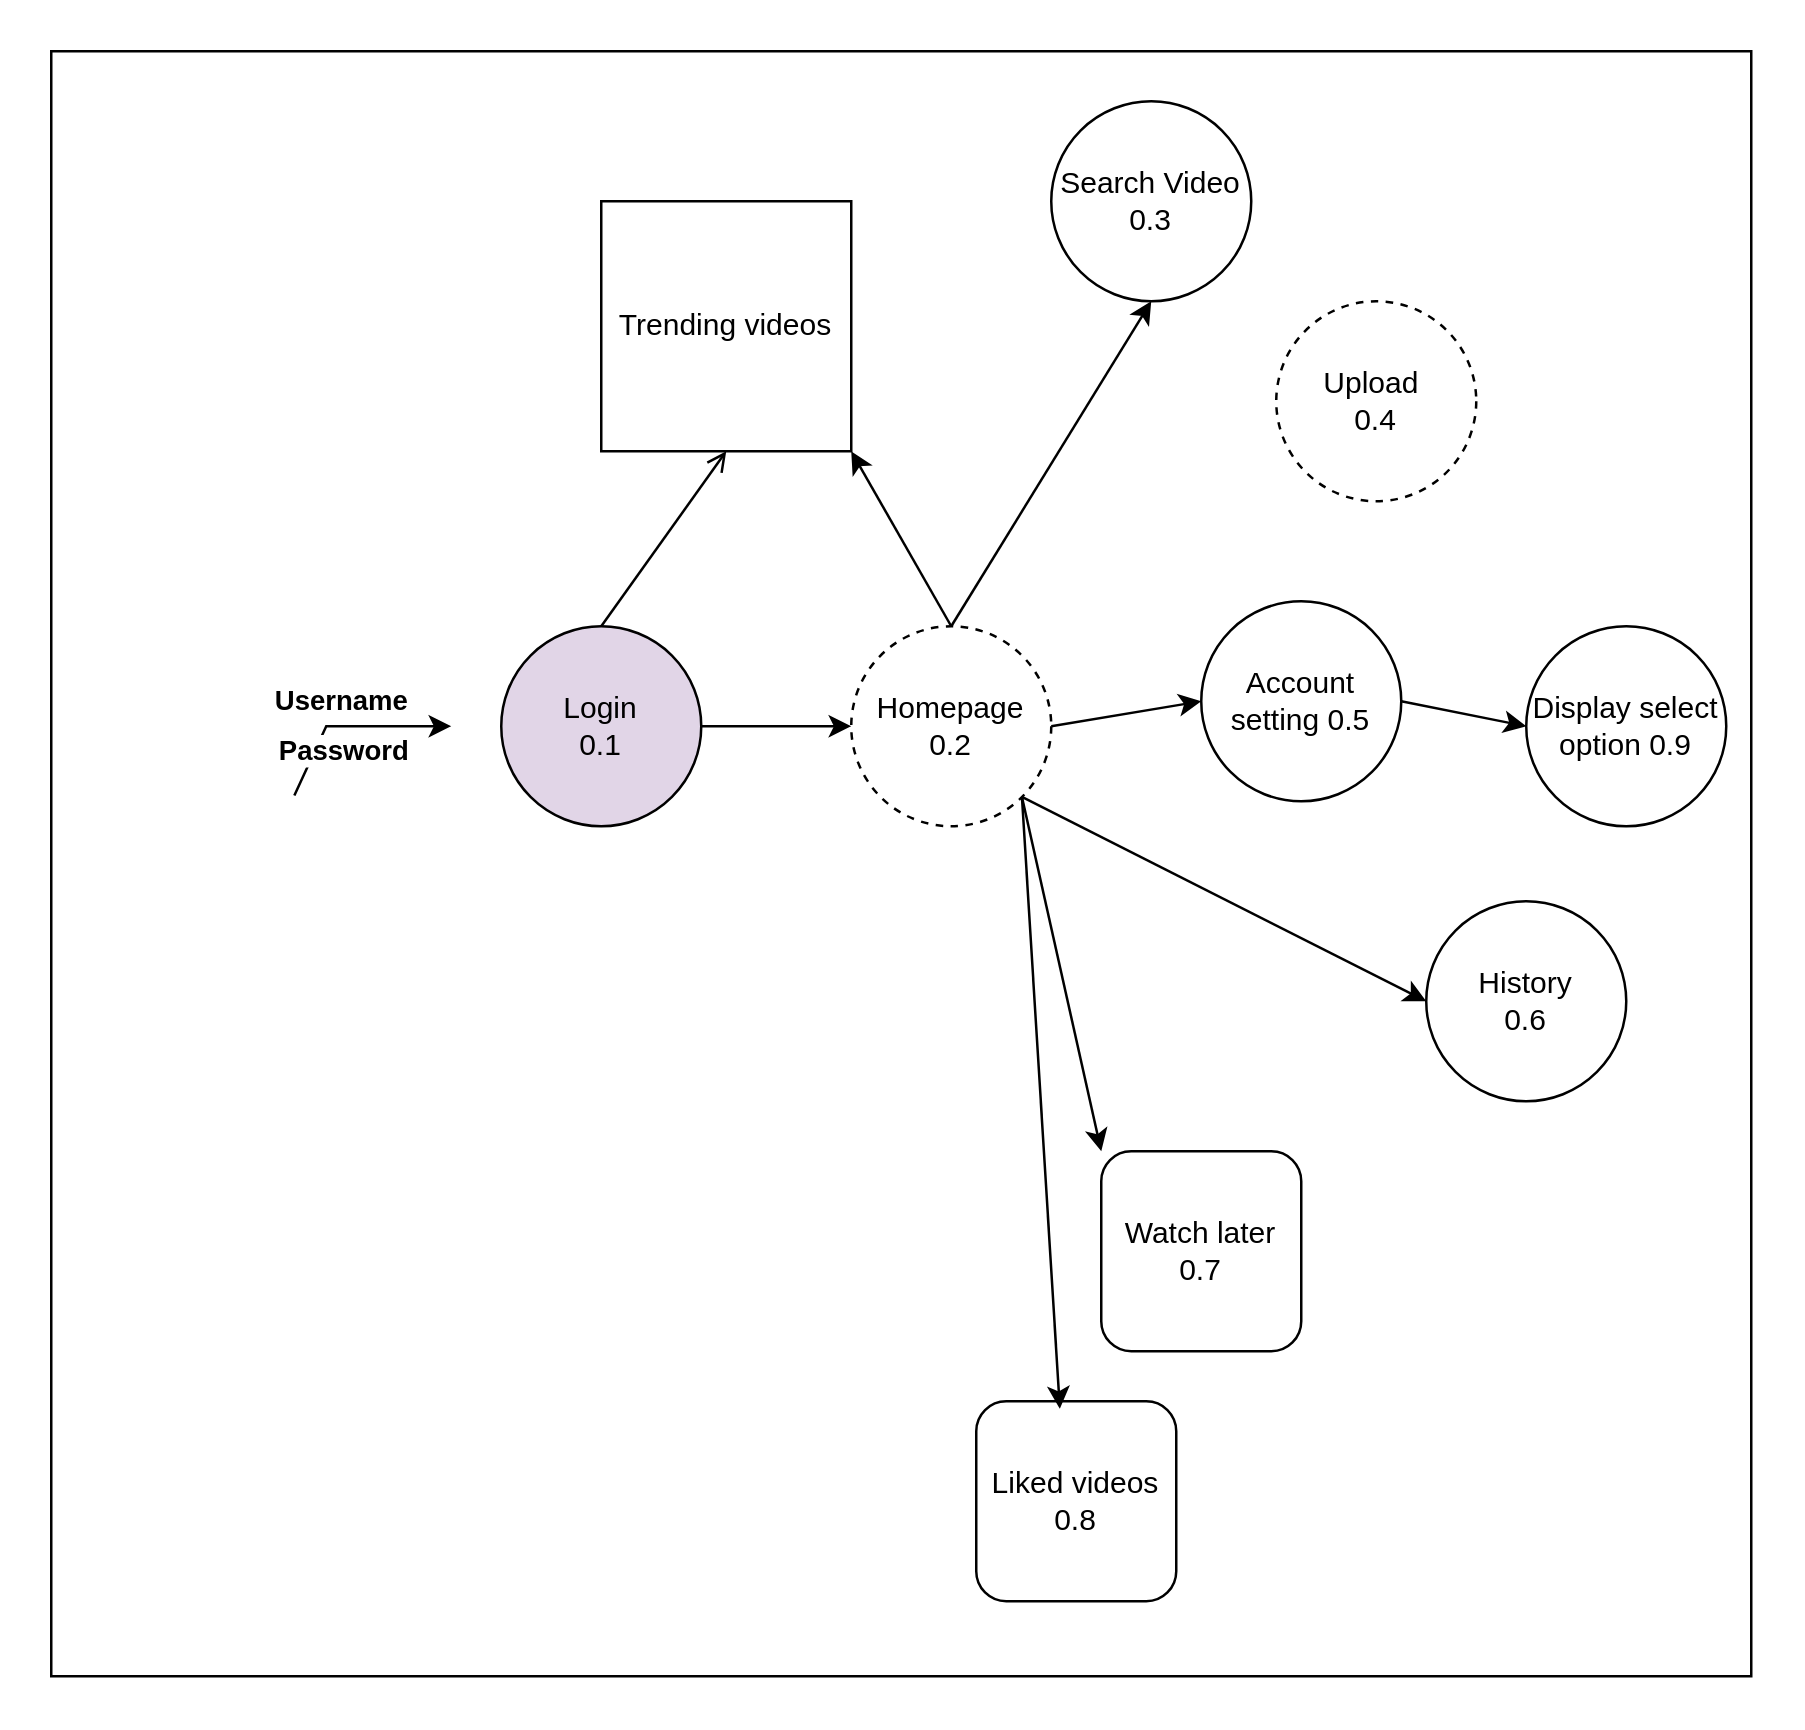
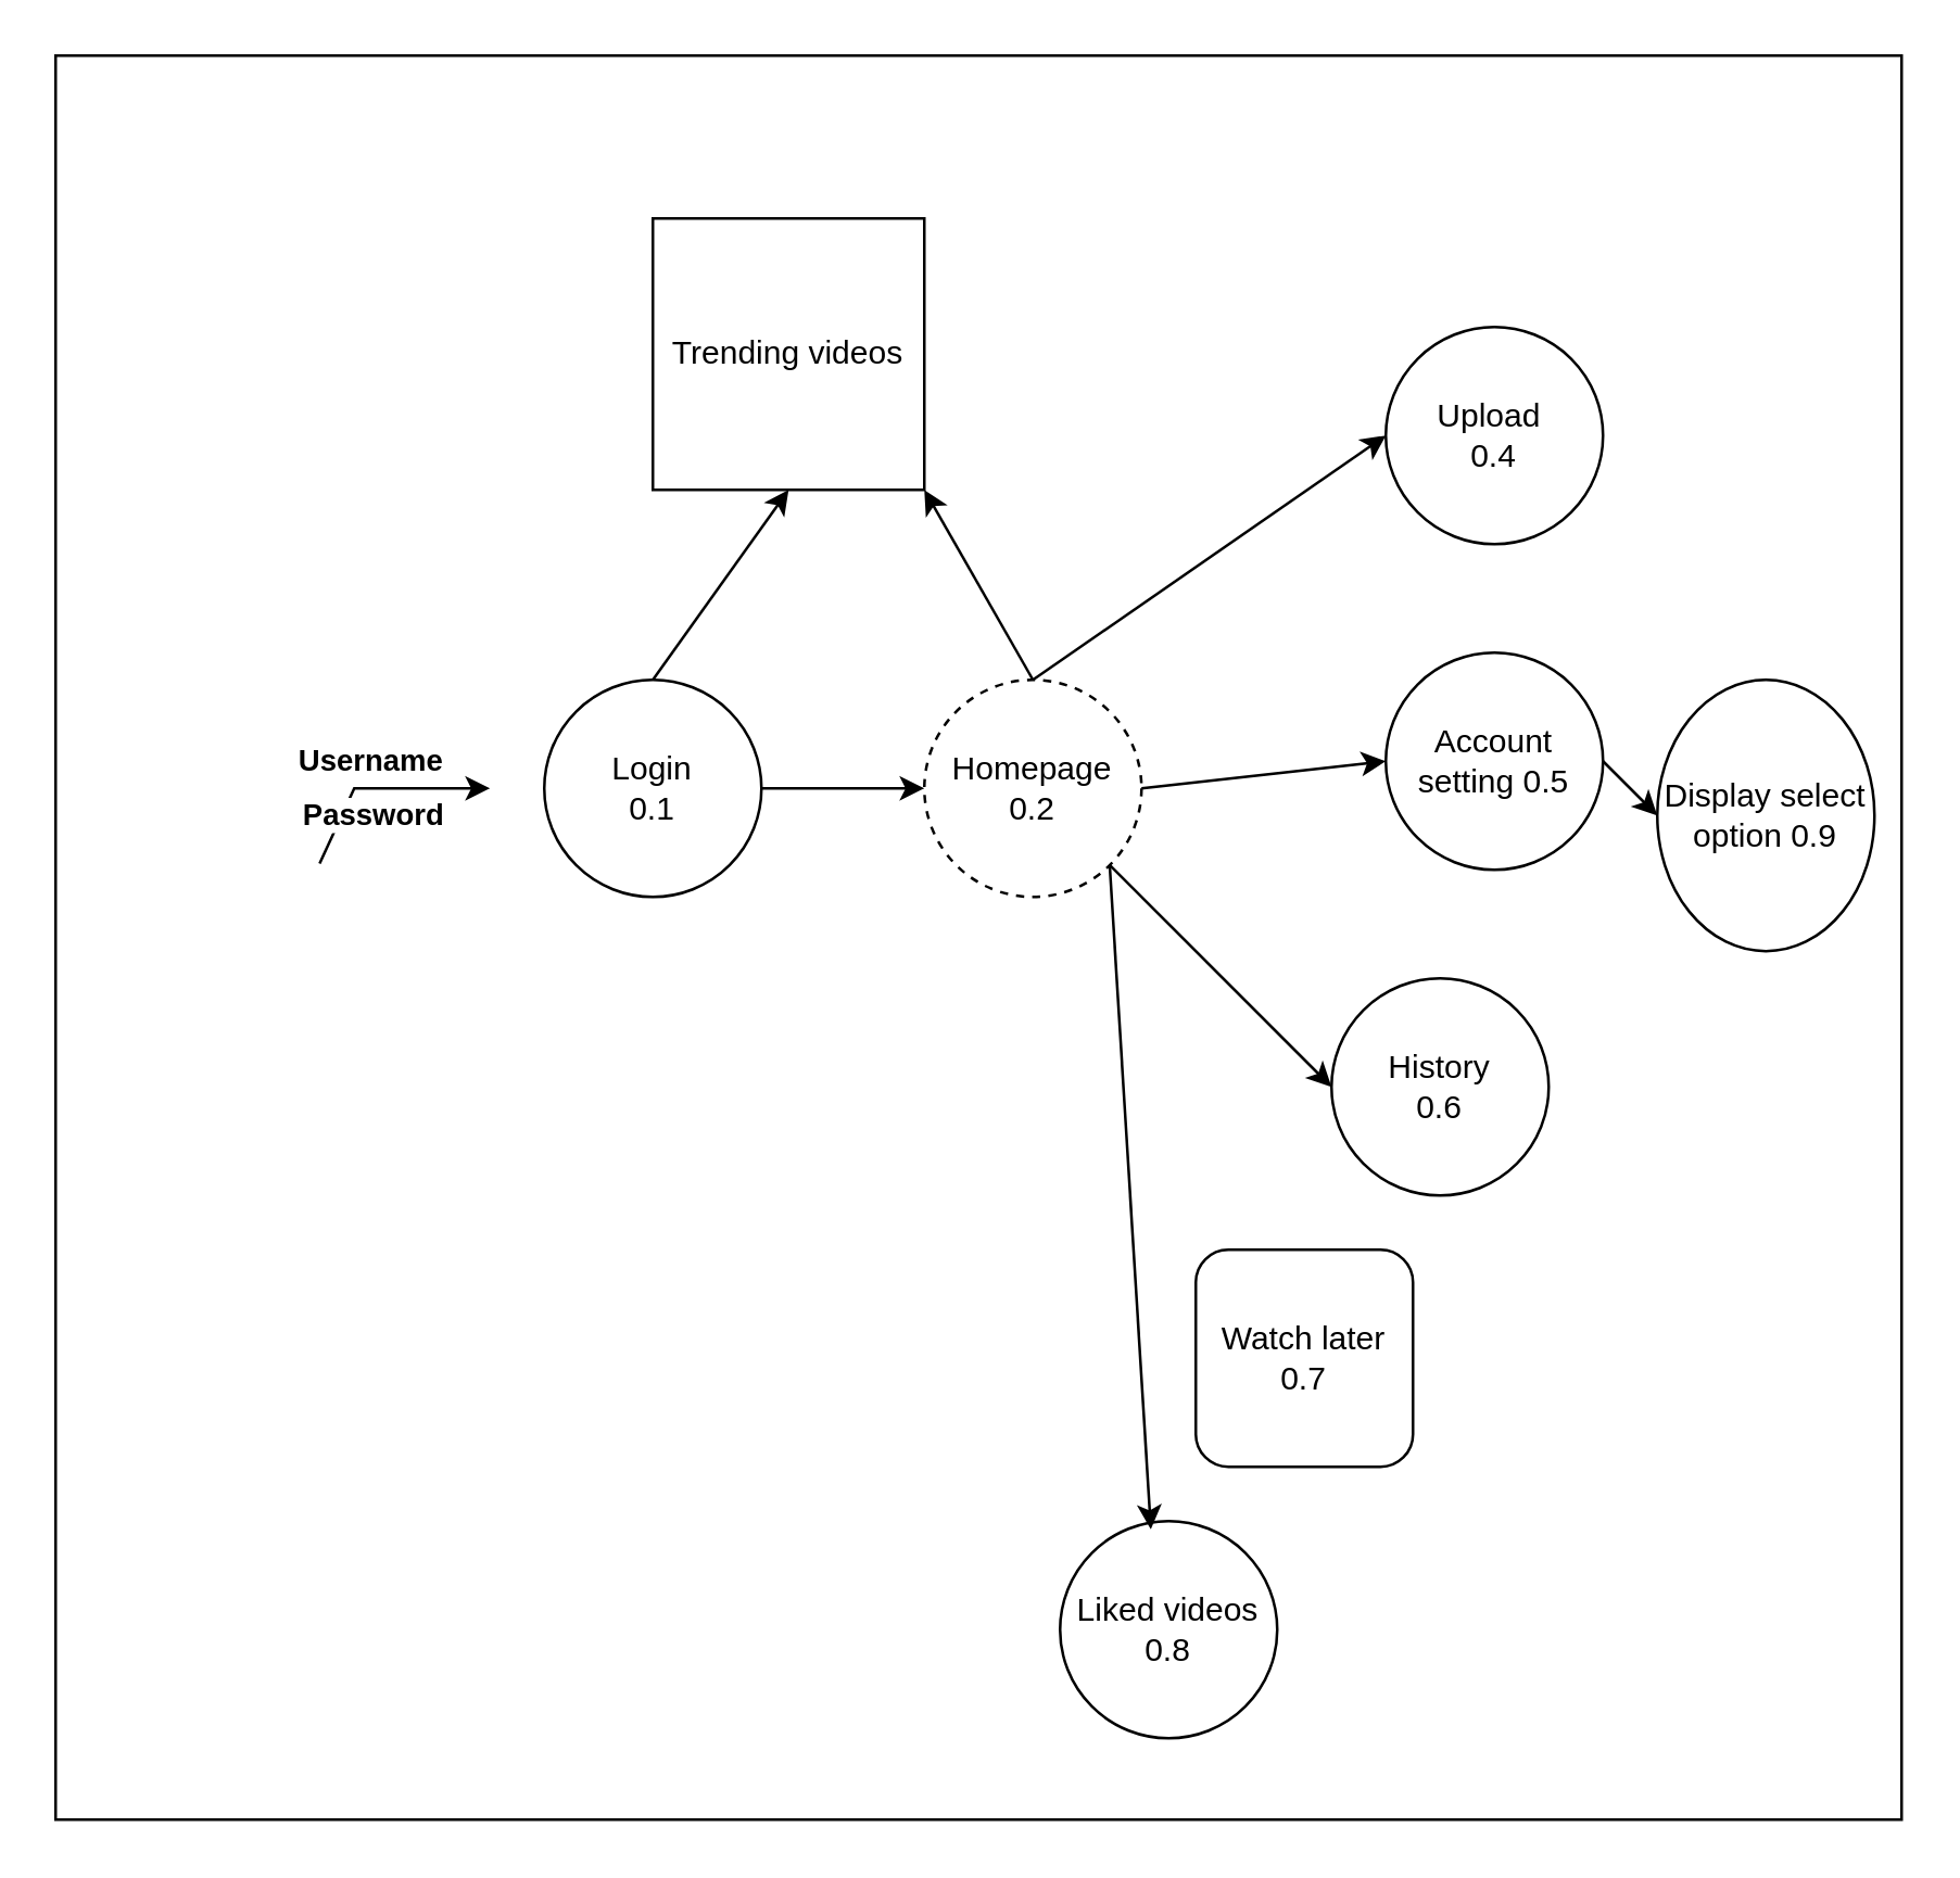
- <mxCell id="10" value="Search Video&lt;div&gt;0.3&lt;/div&gt;" style="ellipse;whiteSpace=wrap;html=1;aspect=fixed;" vertex="1" parent="1"><mxGeometry x="420" y="40" width="80" height="80" as="geometry" /></mxCell>
- <mxCell id="9" value="Upload&amp;nbsp;&lt;div&gt;0.4&lt;/div&gt;" style="ellipse;whiteSpace=wrap;html=1;aspect=fixed;dashed=1;" vertex="1" parent="1"><mxGeometry x="510" y="120" width="80" height="80" as="geometry" /></mxCell>
+ <mxCell id="9" value="Upload&amp;nbsp;&lt;div&gt;0.4&lt;/div&gt;" style="ellipse;whiteSpace=wrap;html=1;aspect=fixed;" vertex="1" parent="1"><mxGeometry x="510" y="120" width="80" height="80" as="geometry" /></mxCell>
- <mxCell id="12" value="" style="endArrow=open;html=1;rounded=0;exitX=0.5;exitY=0;exitDx=0;exitDy=0;entryX=0.5;entryY=1;entryDx=0;entryDy=0;" edge="1" parent="1" source="5" target="8"><mxGeometry width="50" height="50" relative="1" as="geometry"><mxPoint x="290" y="300" as="sourcePoint" /><mxPoint x="350" y="300" as="targetPoint" /></mxGeometry></mxCell>
+ <mxCell id="12" value="" style="endArrow=classic;html=1;rounded=0;exitX=0.5;exitY=0;exitDx=0;exitDy=0;entryX=0.5;entryY=1;entryDx=0;entryDy=0;" edge="1" parent="1" source="5" target="8"><mxGeometry width="50" height="50" relative="1" as="geometry"><mxPoint x="290" y="300" as="sourcePoint" /><mxPoint x="350" y="300" as="targetPoint" /></mxGeometry></mxCell>
- <mxCell id="13" value="" style="endArrow=classic;html=1;rounded=0;exitX=0.5;exitY=0;exitDx=0;exitDy=0;entryX=0.5;entryY=1;entryDx=0;entryDy=0;" edge="1" parent="1" source="6" target="10"><mxGeometry width="50" height="50" relative="1" as="geometry"><mxPoint x="330" y="230" as="sourcePoint" /><mxPoint x="380" y="180" as="targetPoint" /></mxGeometry></mxCell>
+ <mxCell id="15" value="" style="endArrow=classic;html=1;rounded=0;exitX=0.5;exitY=0;exitDx=0;exitDy=0;entryX=0;entryY=0.5;entryDx=0;entryDy=0;" edge="1" parent="1" source="6" target="9"><mxGeometry width="50" height="50" relative="1" as="geometry"><mxPoint x="390" y="260" as="sourcePoint" /><mxPoint x="335" y="175" as="targetPoint" /></mxGeometry></mxCell>
- <mxCell id="16" value="Account setting 0.5" style="ellipse;whiteSpace=wrap;html=1;aspect=fixed;" vertex="1" parent="1"><mxGeometry x="480" y="240" width="80" height="80" as="geometry" /></mxCell>
+ <mxCell id="16" value="Account setting 0.5" style="ellipse;whiteSpace=wrap;html=1;aspect=fixed;" vertex="1" parent="1"><mxGeometry x="510" y="240" width="80" height="80" as="geometry" /></mxCell>
- <mxCell id="5" value="Login&lt;div&gt;0.1&lt;/div&gt;" style="ellipse;whiteSpace=wrap;html=1;aspect=fixed;fillColor=#e1d5e7;" vertex="1" parent="1"><mxGeometry x="200" y="250" width="80" height="80" as="geometry" /></mxCell>
+ <mxCell id="5" value="Login&lt;div&gt;0.1&lt;/div&gt;" style="ellipse;whiteSpace=wrap;html=1;aspect=fixed;" vertex="1" parent="1"><mxGeometry x="200" y="250" width="80" height="80" as="geometry" /></mxCell>
- <mxCell id="7" value="Display select option 0.9" style="ellipse;whiteSpace=wrap;html=1;aspect=fixed;" vertex="1" parent="1"><mxGeometry x="610" y="250" width="80" height="80" as="geometry" /></mxCell>
+ <mxCell id="7" value="Display select option 0.9" style="ellipse;whiteSpace=wrap;html=1;aspect=fixed;" vertex="1" parent="1"><mxGeometry x="610" y="250" width="80" height="100" as="geometry" /></mxCell>
- <mxCell id="23" value="" style="endArrow=classic;html=1;rounded=0;entryX=0;entryY=0;entryDx=0;entryDy=0;exitX=1;exitY=1;exitDx=0;exitDy=0;" edge="1" parent="1" source="6" target="21"><mxGeometry width="50" height="50" relative="1" as="geometry"><mxPoint x="418" y="328" as="sourcePoint" /><mxPoint x="500" y="410" as="targetPoint" /></mxGeometry></mxCell>
- <mxCell id="19" value="History&lt;div&gt;0.6&lt;/div&gt;" style="ellipse;whiteSpace=wrap;html=1;aspect=fixed;" vertex="1" parent="1"><mxGeometry x="570" y="360" width="80" height="80" as="geometry" /></mxCell>
+ <mxCell id="19" value="History&lt;div&gt;0.6&lt;/div&gt;" style="ellipse;whiteSpace=wrap;html=1;aspect=fixed;" vertex="1" parent="1"><mxGeometry x="490" y="360" width="80" height="80" as="geometry" /></mxCell>
- <mxCell id="20" value="Liked videos&lt;div&gt;0.8&lt;/div&gt;" style="whiteSpace=wrap;html=1;aspect=fixed;rounded=1;" vertex="1" parent="1"><mxGeometry x="390" y="560" width="80" height="80" as="geometry" /></mxCell>
+ <mxCell id="20" value="Liked videos&lt;div&gt;0.8&lt;/div&gt;" style="ellipse;whiteSpace=wrap;html=1;aspect=fixed;" vertex="1" parent="1"><mxGeometry x="390" y="560" width="80" height="80" as="geometry" /></mxCell>
